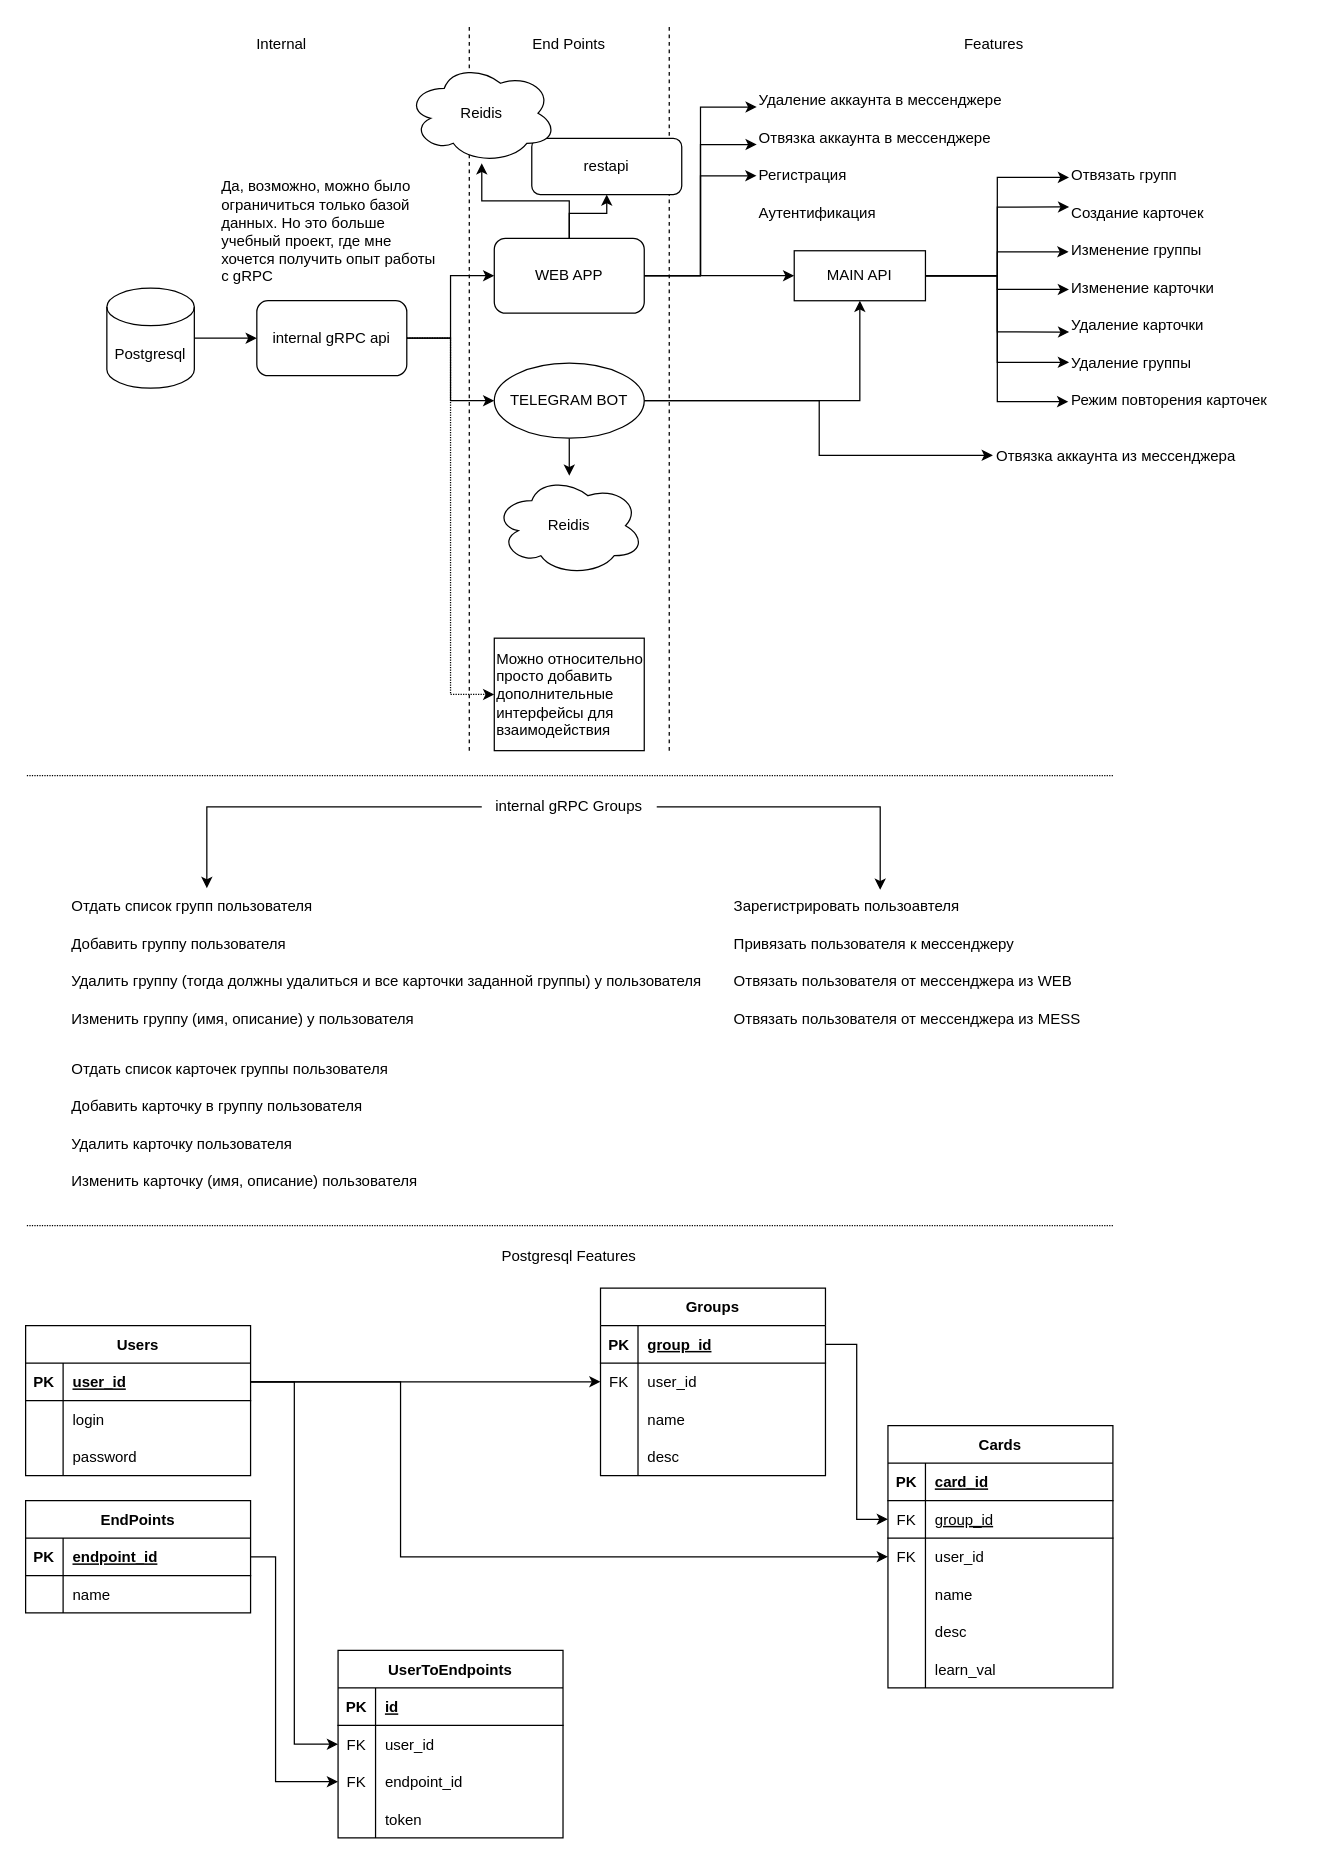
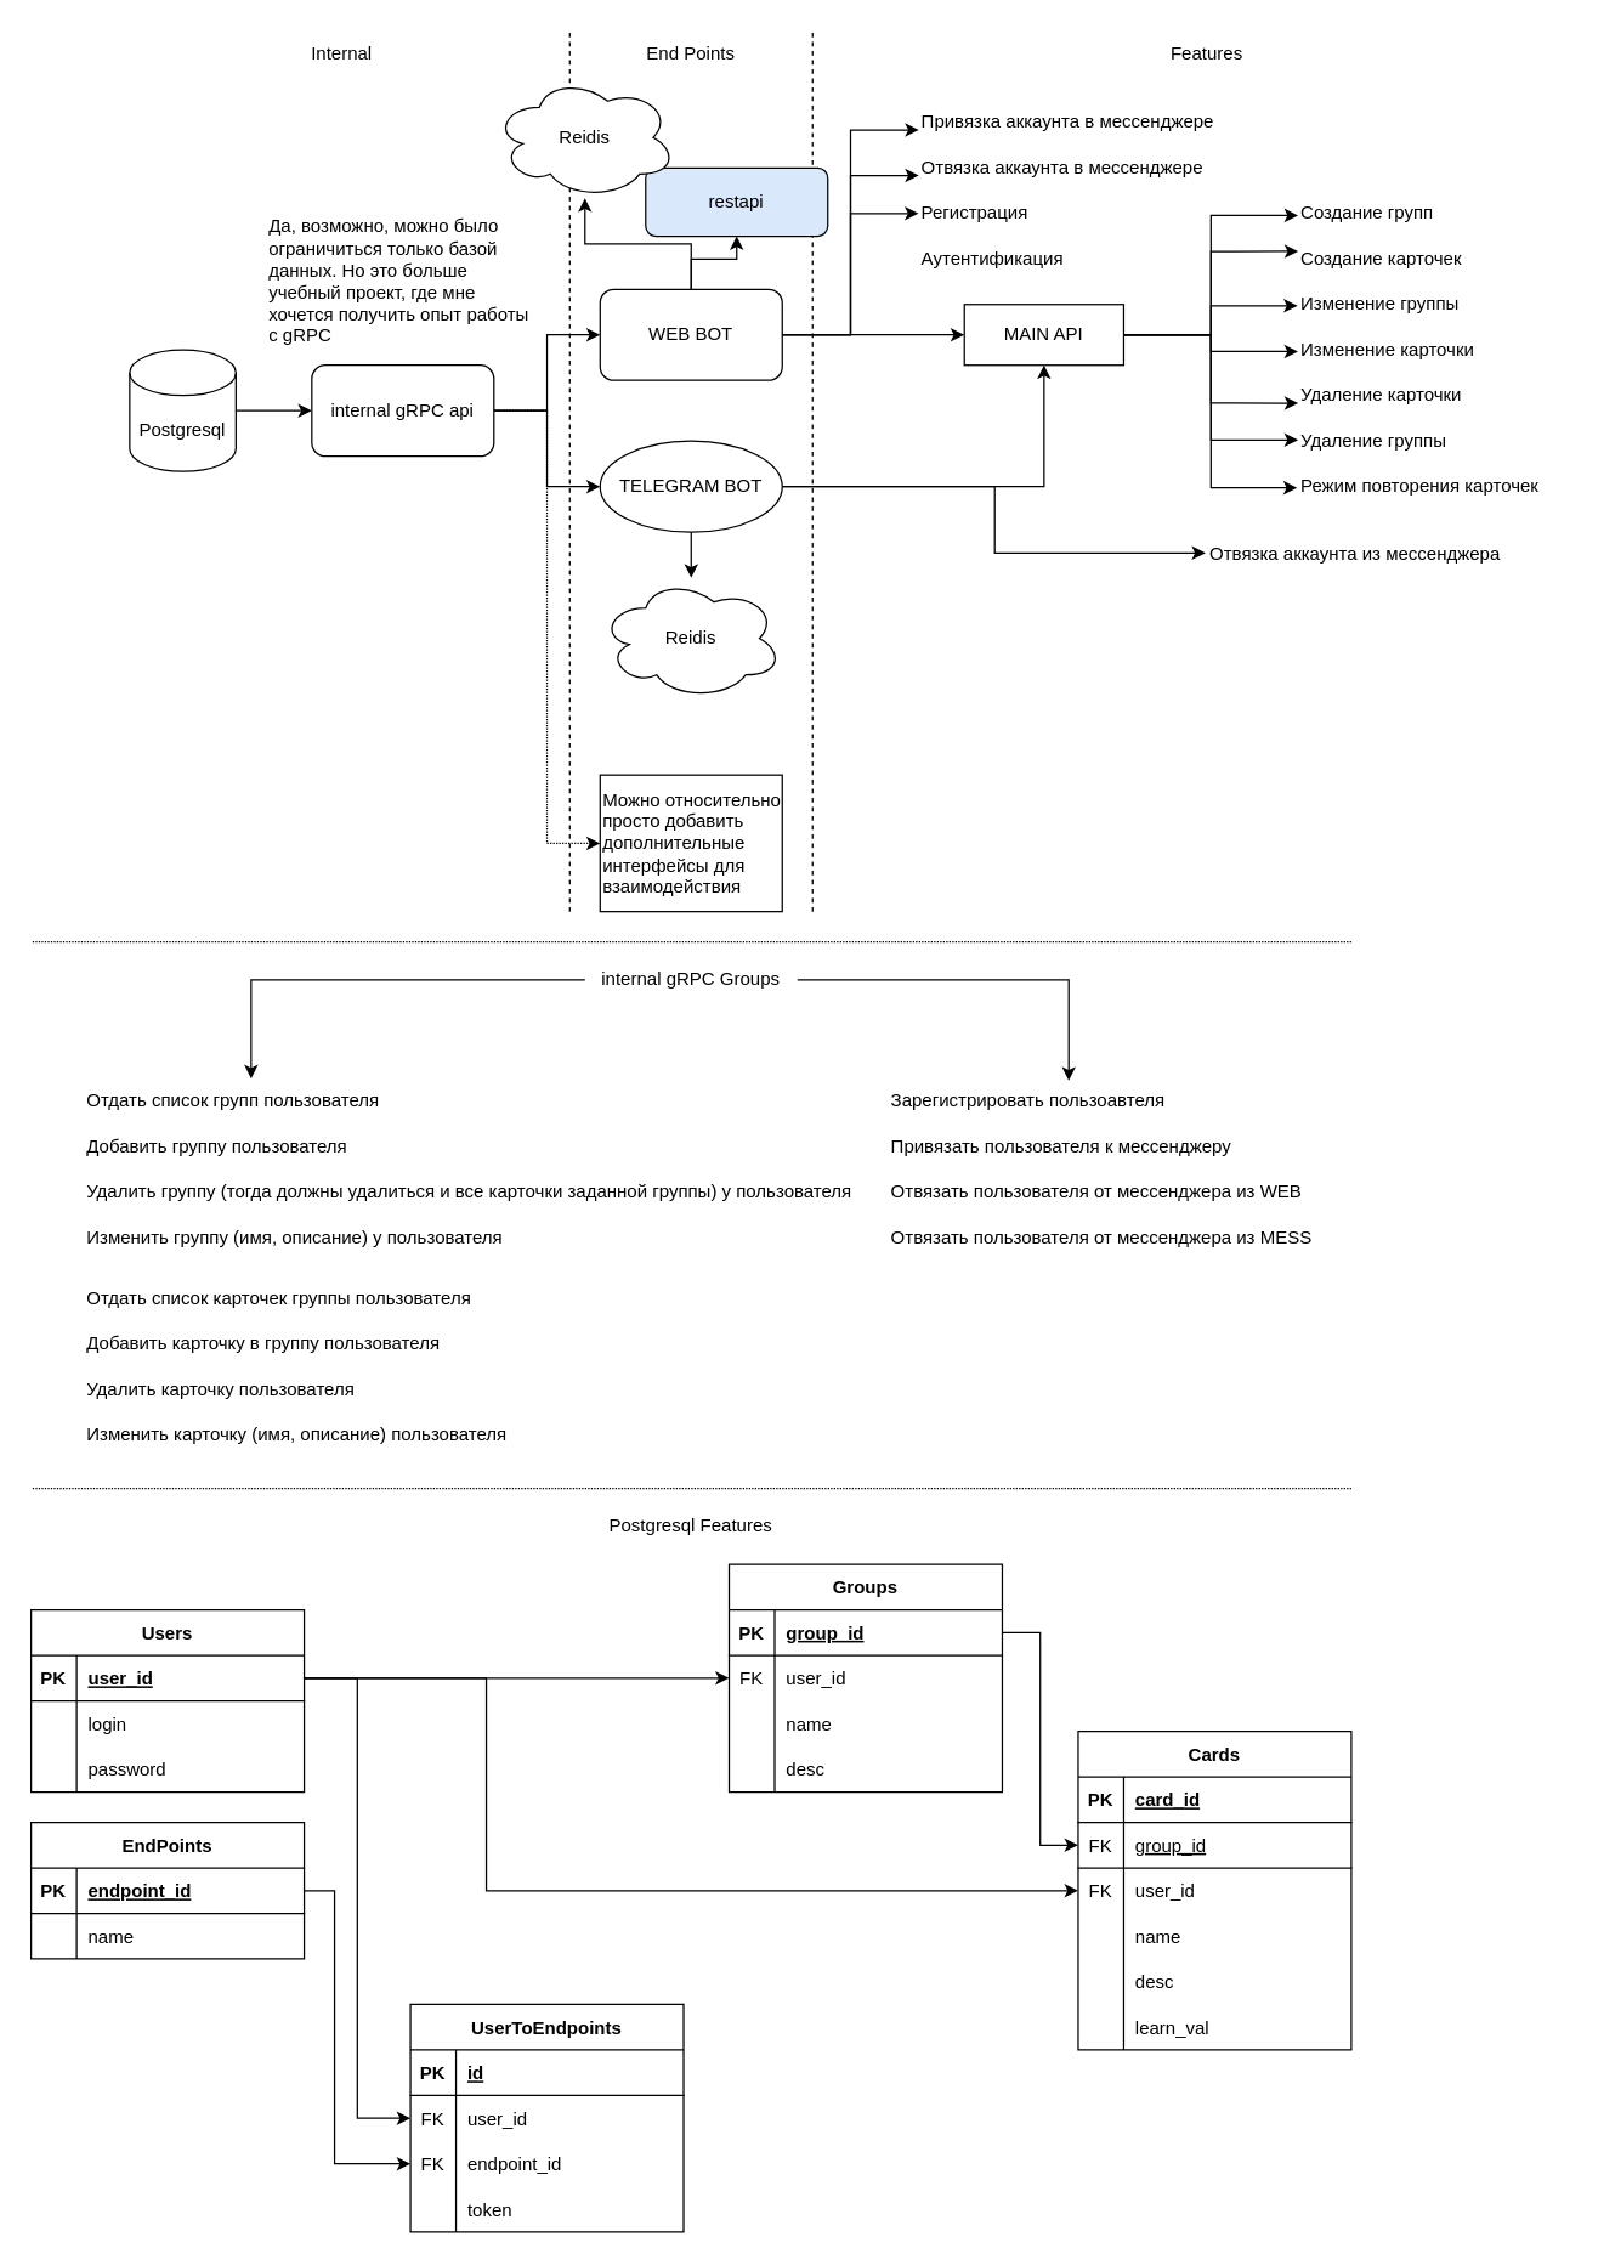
- <mxCell id="17" value="&lt;div style=&quot;&quot;&gt;Удаление аккаунта в мессенджере&lt;/div&gt;" style="text;html=1;align=left;verticalAlign=middle;resizable=0;points=[];autosize=1;strokeColor=none;fillColor=none;" vertex="1" parent="1"><mxGeometry x="605" y="65" width="220" height="30" as="geometry" /></mxCell>
+ <mxCell id="17" value="&lt;div style=&quot;&quot;&gt;Привязка аккаунта в мессенджере&lt;/div&gt;" style="text;html=1;align=left;verticalAlign=middle;resizable=0;points=[];autosize=1;strokeColor=none;fillColor=none;" vertex="1" parent="1"><mxGeometry x="605" y="65" width="220" height="30" as="geometry" /></mxCell>
- <mxCell id="39" value="restapi" style="whiteSpace=wrap;html=1;rounded=1;" vertex="1" parent="1"><mxGeometry x="425" y="110" width="120" height="45" as="geometry" /></mxCell>
+ <mxCell id="39" value="restapi" style="whiteSpace=wrap;html=1;rounded=1;fillColor=#dae8fc;" vertex="1" parent="1"><mxGeometry x="425" y="110" width="120" height="45" as="geometry" /></mxCell>
- <mxCell id="11" value="&lt;div style=&quot;&quot;&gt;Отвязать групп&lt;/div&gt;" style="text;html=1;align=left;verticalAlign=middle;resizable=0;points=[];autosize=1;strokeColor=none;fillColor=none;" vertex="1" parent="1"><mxGeometry x="855" y="125" width="110" height="30" as="geometry" /></mxCell>
+ <mxCell id="11" value="&lt;div style=&quot;&quot;&gt;Создание групп&lt;/div&gt;" style="text;html=1;align=left;verticalAlign=middle;resizable=0;points=[];autosize=1;strokeColor=none;fillColor=none;" vertex="1" parent="1"><mxGeometry x="855" y="125" width="110" height="30" as="geometry" /></mxCell>
- <mxCell id="8" value="WEB APP" style="rounded=1;whiteSpace=wrap;html=1;" vertex="1" parent="1"><mxGeometry x="395" y="190" width="120" height="60" as="geometry" /></mxCell>
+ <mxCell id="8" value="WEB BOT" style="rounded=1;whiteSpace=wrap;html=1;" vertex="1" parent="1"><mxGeometry x="395" y="190" width="120" height="60" as="geometry" /></mxCell>
